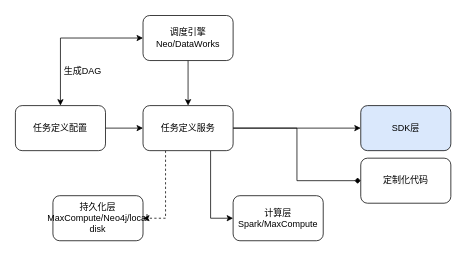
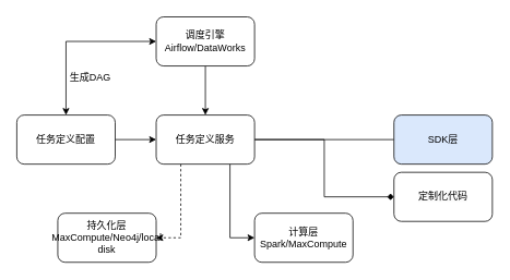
- <mxCell id="3" value="调度引擎&lt;br&gt;Neo/DataWorks" style="rounded=1;whiteSpace=wrap;html=1;" parent="1" vertex="1"><mxGeometry x="190" y="20" width="120" height="60" as="geometry" /></mxCell>
+ <mxCell id="3" value="调度引擎&lt;br&gt;Airflow/DataWorks" style="rounded=1;whiteSpace=wrap;html=1;" parent="1" vertex="1"><mxGeometry x="190" y="20" width="120" height="60" as="geometry" /></mxCell>
- <mxCell id="4" style="edgeStyle=orthogonalEdgeStyle;rounded=0;orthogonalLoop=1;jettySize=auto;html=1;exitX=1;exitY=0.5;exitDx=0;exitDy=0;entryX=0;entryY=0.5;entryDx=0;entryDy=0;" parent="1" source="8" target="9" edge="1"><mxGeometry relative="1" as="geometry" /></mxCell>
+ <mxCell id="4" style="edgeStyle=orthogonalEdgeStyle;rounded=0;orthogonalLoop=1;jettySize=auto;html=1;exitX=1;exitY=0.5;exitDx=0;exitDy=0;entryX=0;entryY=0.5;entryDx=0;entryDy=0;endArrow=none;" parent="1" source="8" target="9" edge="1"><mxGeometry relative="1" as="geometry" /></mxCell>
